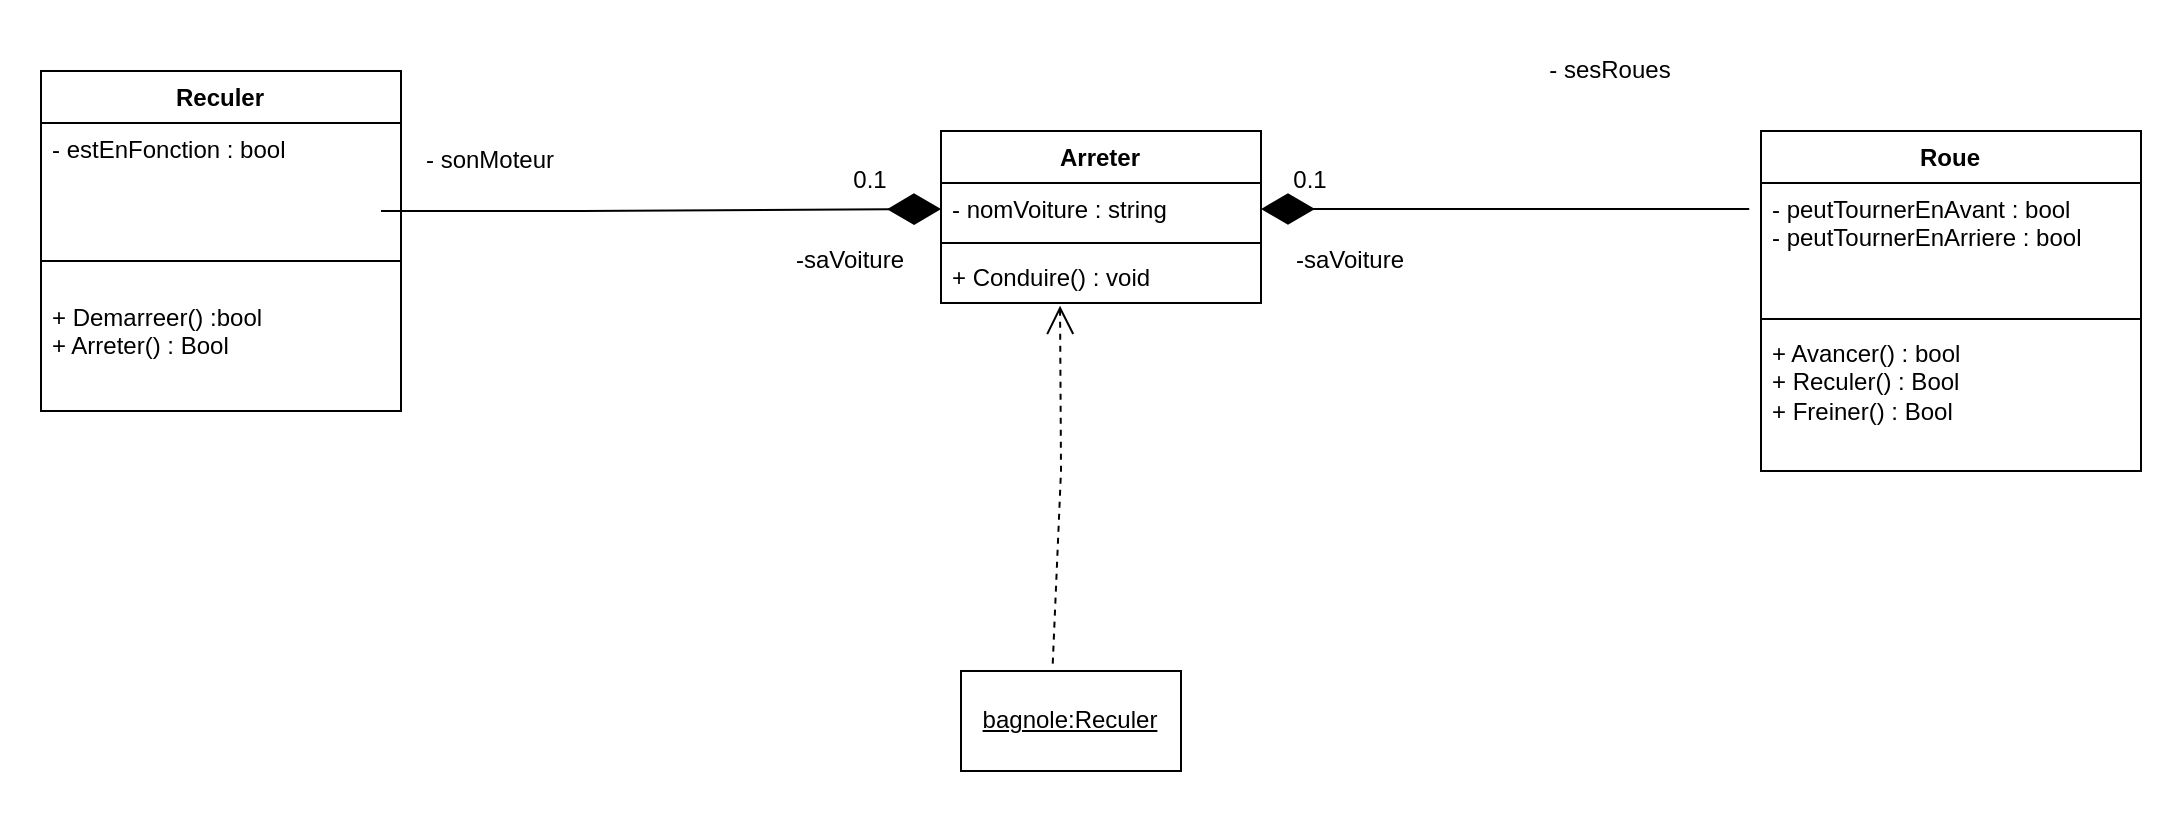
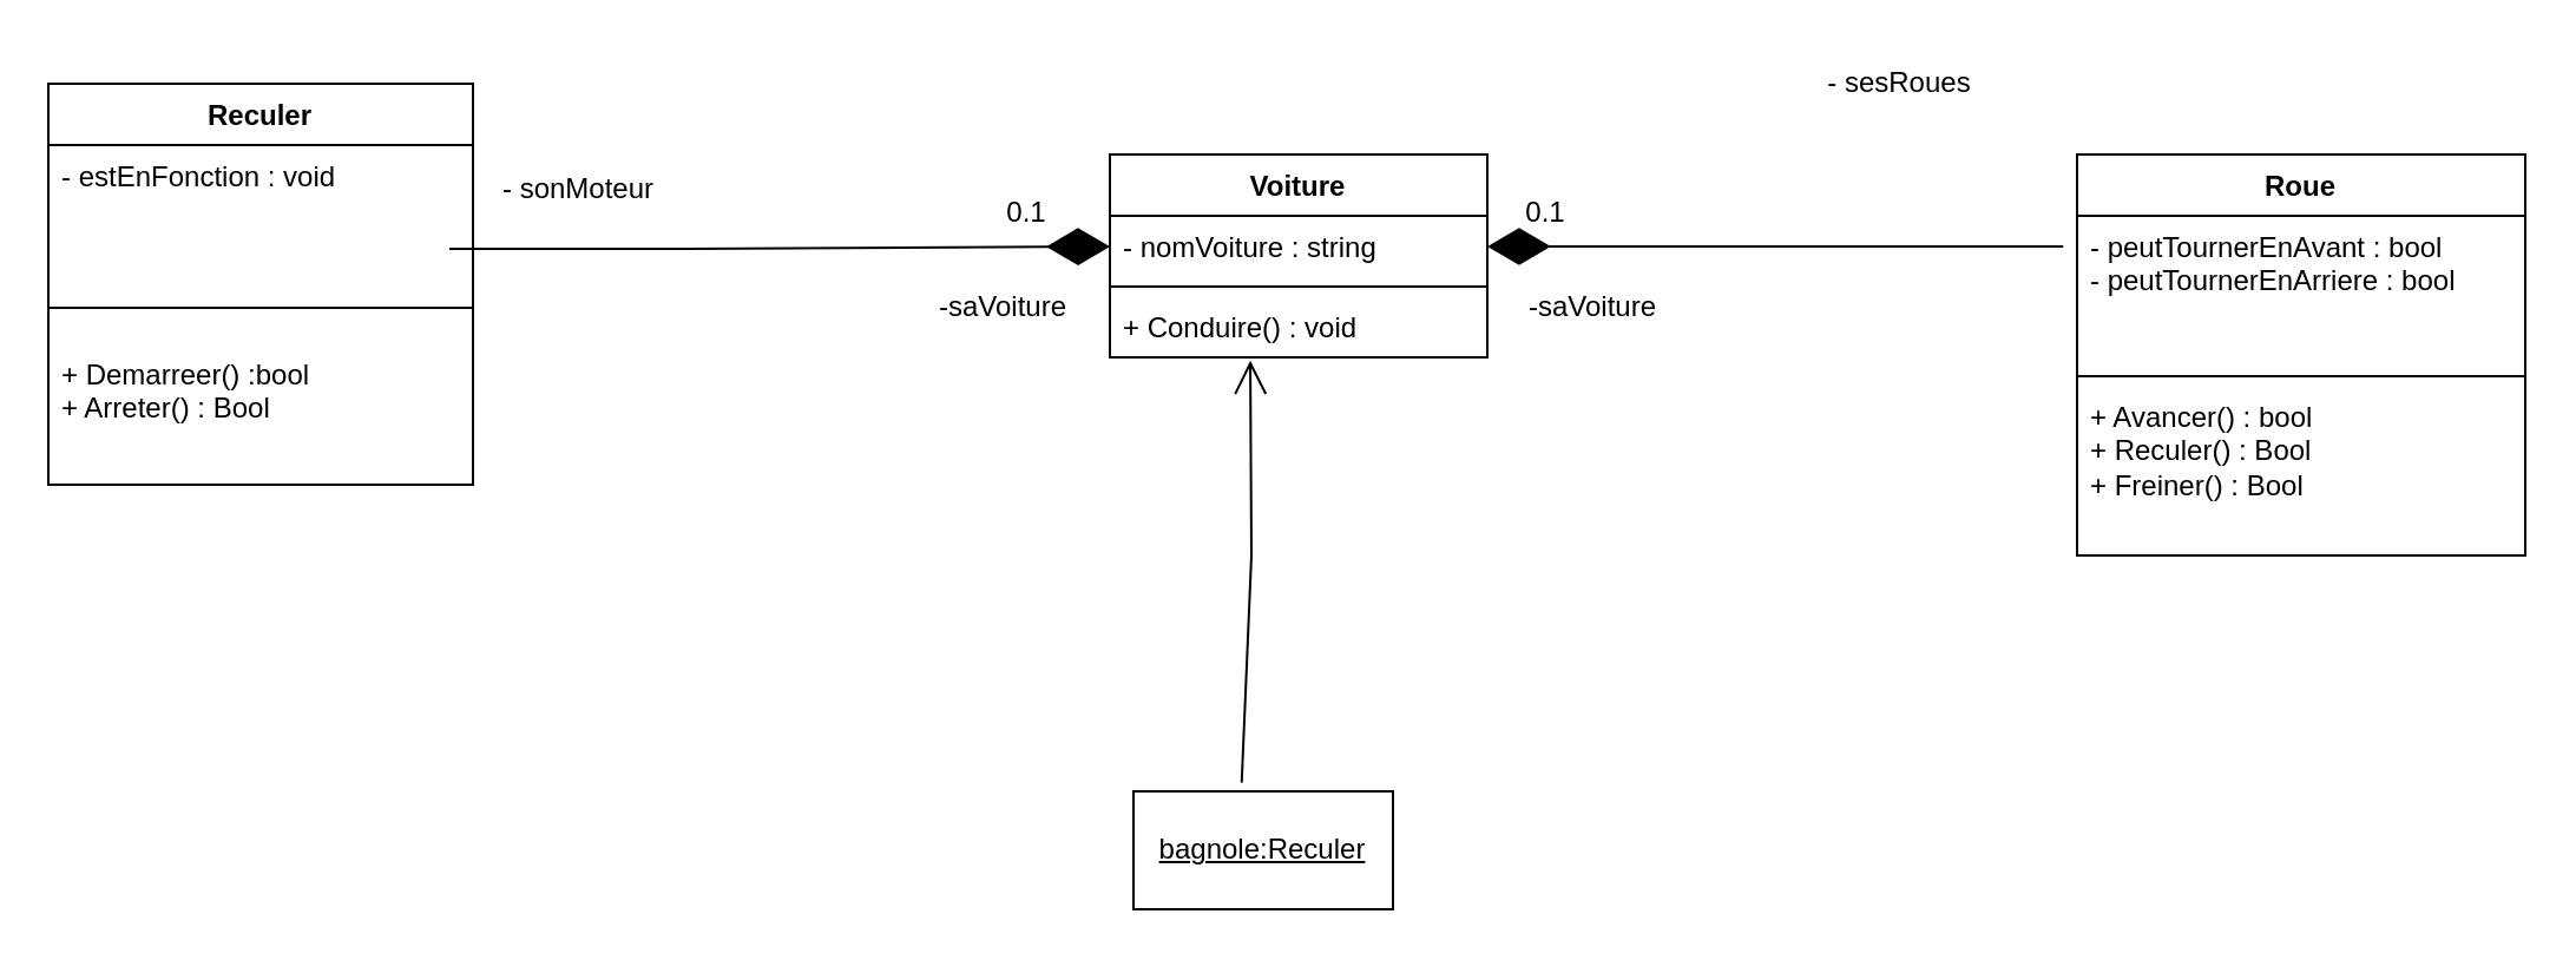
- <mxCell id="3" value="- estEnFonction : bool" style="text;strokeColor=none;fillColor=none;align=left;verticalAlign=top;spacingLeft=4;spacingRight=4;overflow=hidden;rotatable=0;points=[[0,0.5],[1,0.5]];portConstraint=eastwest;whiteSpace=wrap;html=1;" vertex="1" parent="2"><mxGeometry y="26" width="180" height="54" as="geometry" /></mxCell>
+ <mxCell id="3" value="- estEnFonction : void" style="text;strokeColor=none;fillColor=none;align=left;verticalAlign=top;spacingLeft=4;spacingRight=4;overflow=hidden;rotatable=0;points=[[0,0.5],[1,0.5]];portConstraint=eastwest;whiteSpace=wrap;html=1;" vertex="1" parent="2"><mxGeometry y="26" width="180" height="54" as="geometry" /></mxCell>
- <mxCell id="6" value="Arreter" style="swimlane;fontStyle=1;align=center;verticalAlign=top;childLayout=stackLayout;horizontal=1;startSize=26;horizontalStack=0;resizeParent=1;resizeParentMax=0;resizeLast=0;collapsible=1;marginBottom=0;whiteSpace=wrap;html=1;" vertex="1" parent="1"><mxGeometry x="470" y="65" width="160" height="86" as="geometry" /></mxCell>
+ <mxCell id="6" value="Voiture" style="swimlane;fontStyle=1;align=center;verticalAlign=top;childLayout=stackLayout;horizontal=1;startSize=26;horizontalStack=0;resizeParent=1;resizeParentMax=0;resizeLast=0;collapsible=1;marginBottom=0;whiteSpace=wrap;html=1;" vertex="1" parent="1"><mxGeometry x="470" y="65" width="160" height="86" as="geometry" /></mxCell>
- <mxCell id="22" value="" style="endArrow=open;endFill=1;endSize=12;html=1;rounded=0;exitX=0.417;exitY=-0.074;exitDx=0;exitDy=0;exitPerimeter=0;entryX=0.372;entryY=1.055;entryDx=0;entryDy=0;entryPerimeter=0;dashed=1;" edge="1" parent="1" source="14" target="9"><mxGeometry width="160" relative="1" as="geometry"><mxPoint x="390" y="215" as="sourcePoint" /><mxPoint x="550" y="215" as="targetPoint" /><Array as="points"><mxPoint x="530" y="235" /></Array></mxGeometry></mxCell>
+ <mxCell id="22" value="" style="endArrow=open;endFill=1;endSize=12;html=1;rounded=0;exitX=0.417;exitY=-0.074;exitDx=0;exitDy=0;exitPerimeter=0;entryX=0.372;entryY=1.055;entryDx=0;entryDy=0;entryPerimeter=0;" edge="1" parent="1" source="14" target="9"><mxGeometry width="160" relative="1" as="geometry"><mxPoint x="390" y="215" as="sourcePoint" /><mxPoint x="550" y="215" as="targetPoint" /><Array as="points"><mxPoint x="530" y="235" /></Array></mxGeometry></mxCell>
